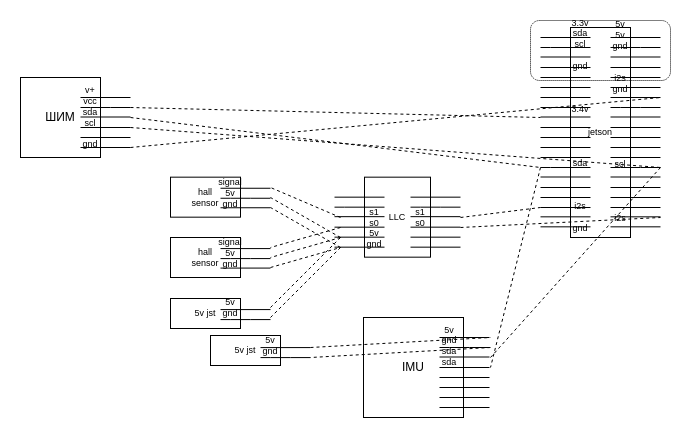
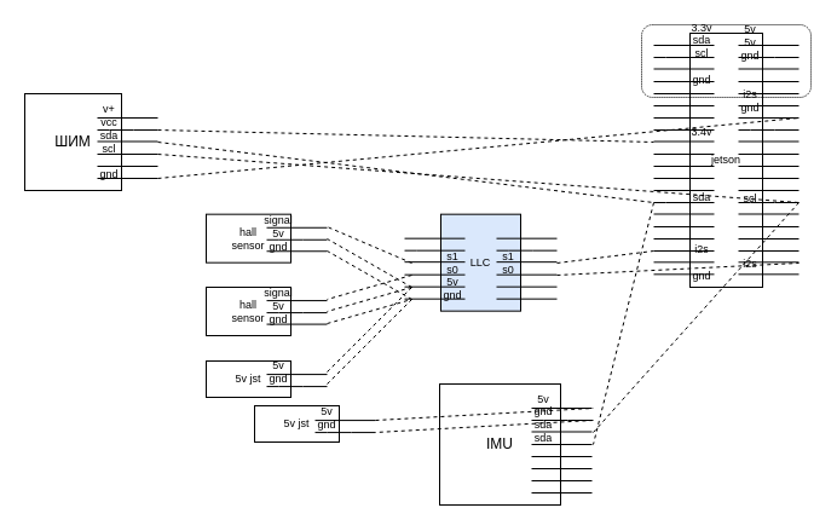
- <mxCell id="35" value="LLC" style="rounded=0;whiteSpace=wrap;html=1;fontSize=9;" parent="1" vertex="1"><mxGeometry x="364" y="176.67" width="66" height="80" as="geometry" /></mxCell>
+ <mxCell id="35" value="LLC" style="rounded=0;whiteSpace=wrap;html=1;fontSize=9;fillColor=#dae8fc;" parent="1" vertex="1"><mxGeometry x="364" y="176.67" width="66" height="80" as="geometry" /></mxCell>
